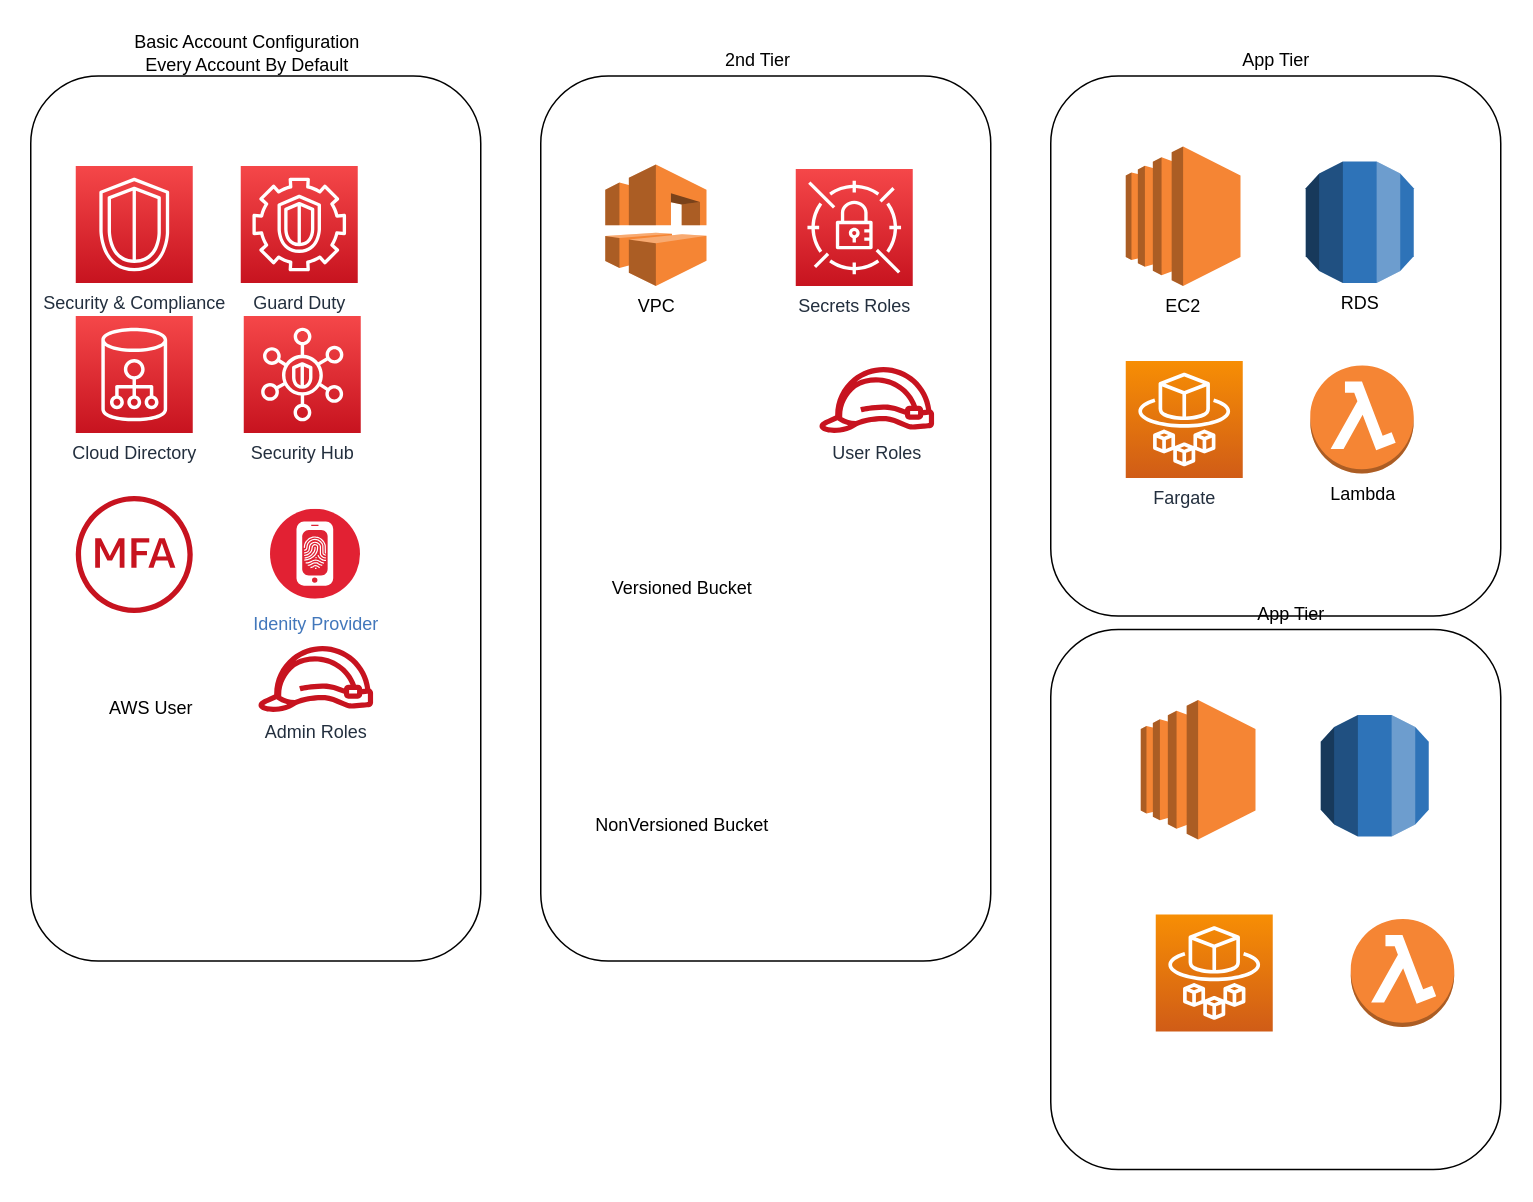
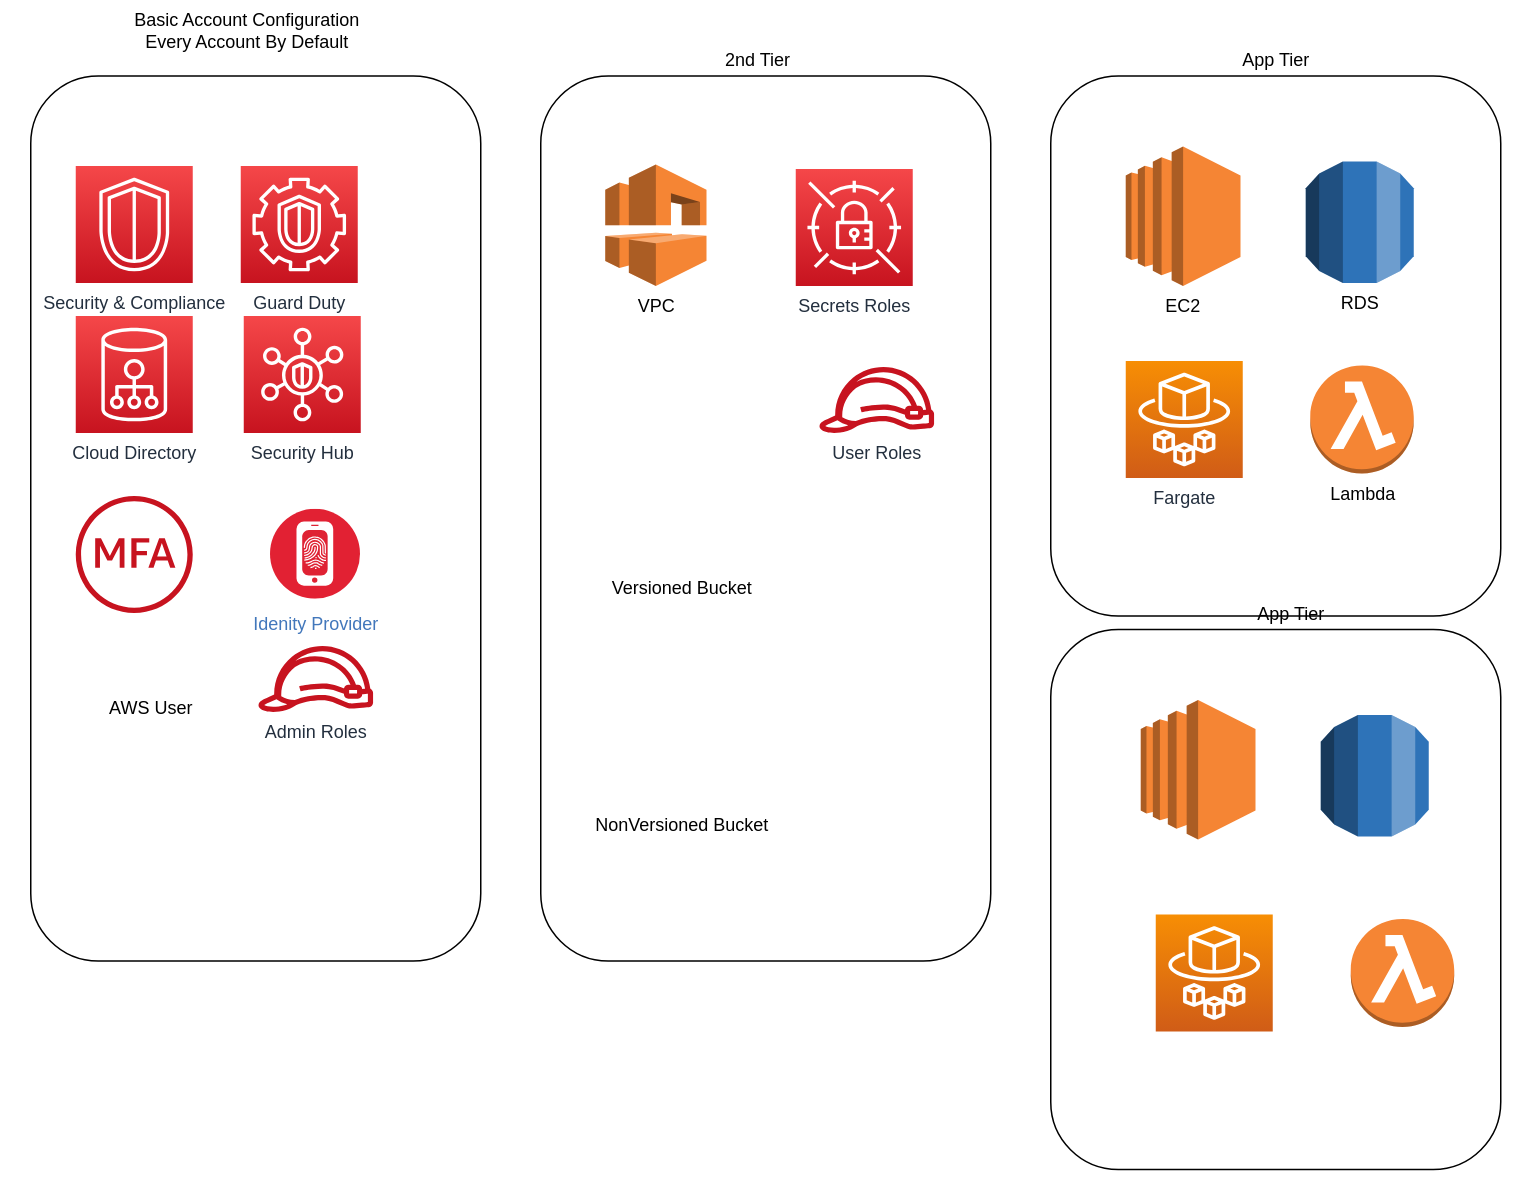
- <mxCell id="5" value="Basic Account Configuration&lt;br&gt;Every Account By Default&lt;br&gt;" style="text;html=1;align=center;verticalAlign=middle;resizable=0;points=[];autosize=1;" vertex="1" parent="1"><mxGeometry x="79" y="20" width="170" height="30" as="geometry" /></mxCell>
+ <mxCell id="5" value="Basic Account Configuration&lt;br&gt;Every Account By Default&lt;br&gt;" style="text;html=1;align=center;verticalAlign=middle;resizable=0;points=[];autosize=1;" vertex="1" parent="1"><mxGeometry x="79" y="5" width="170" height="30" as="geometry" /></mxCell>
